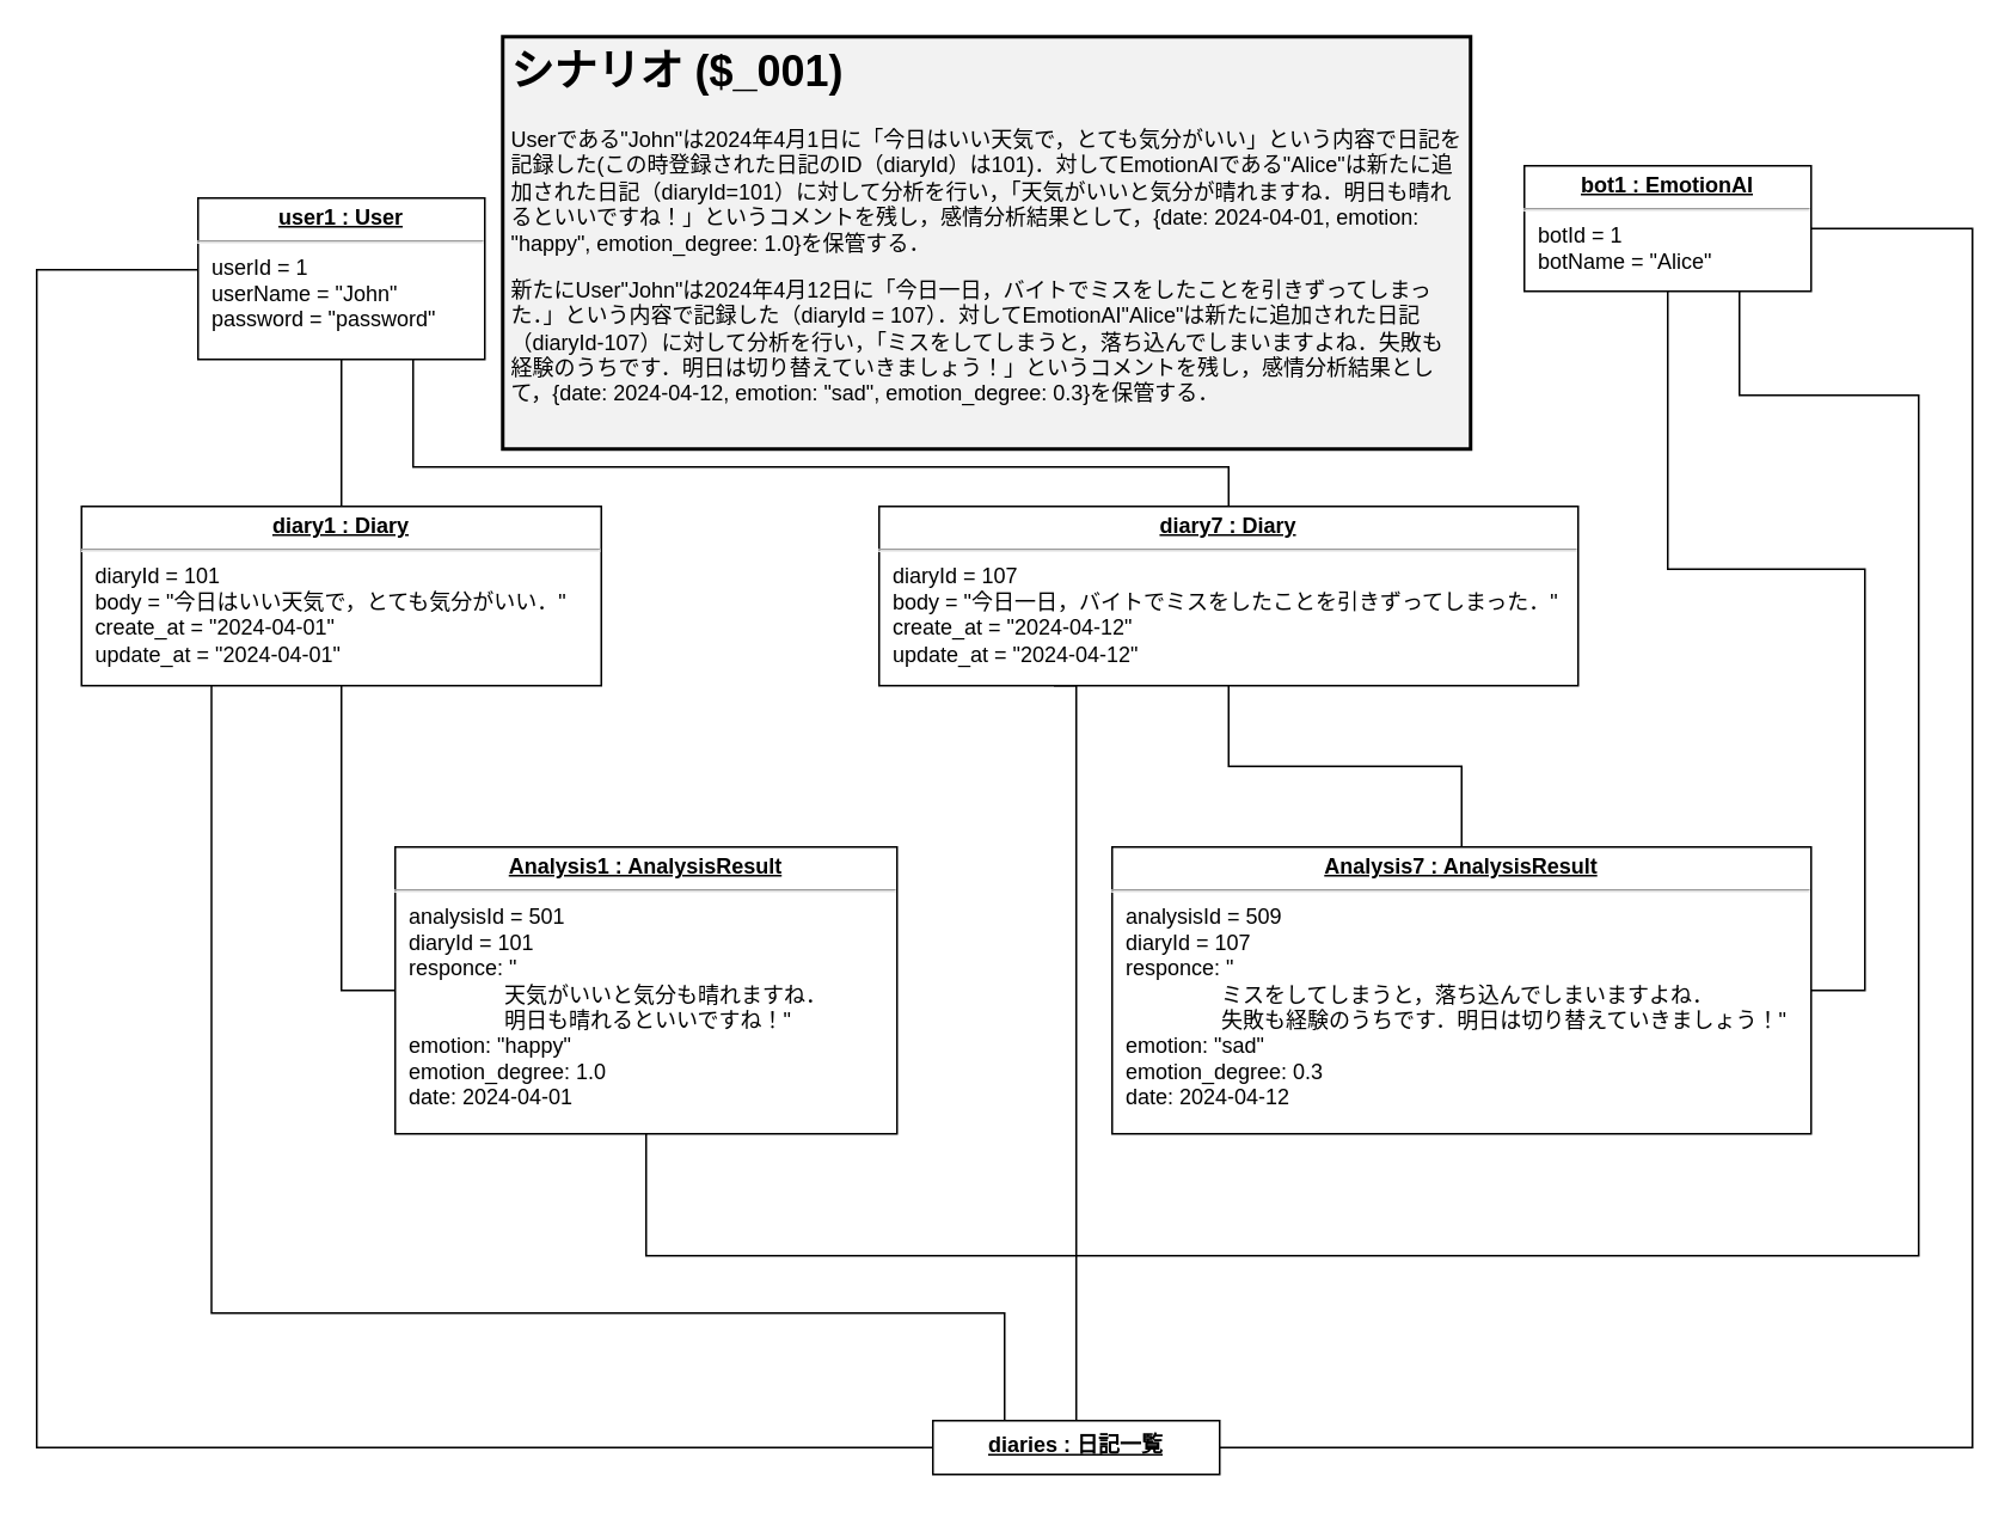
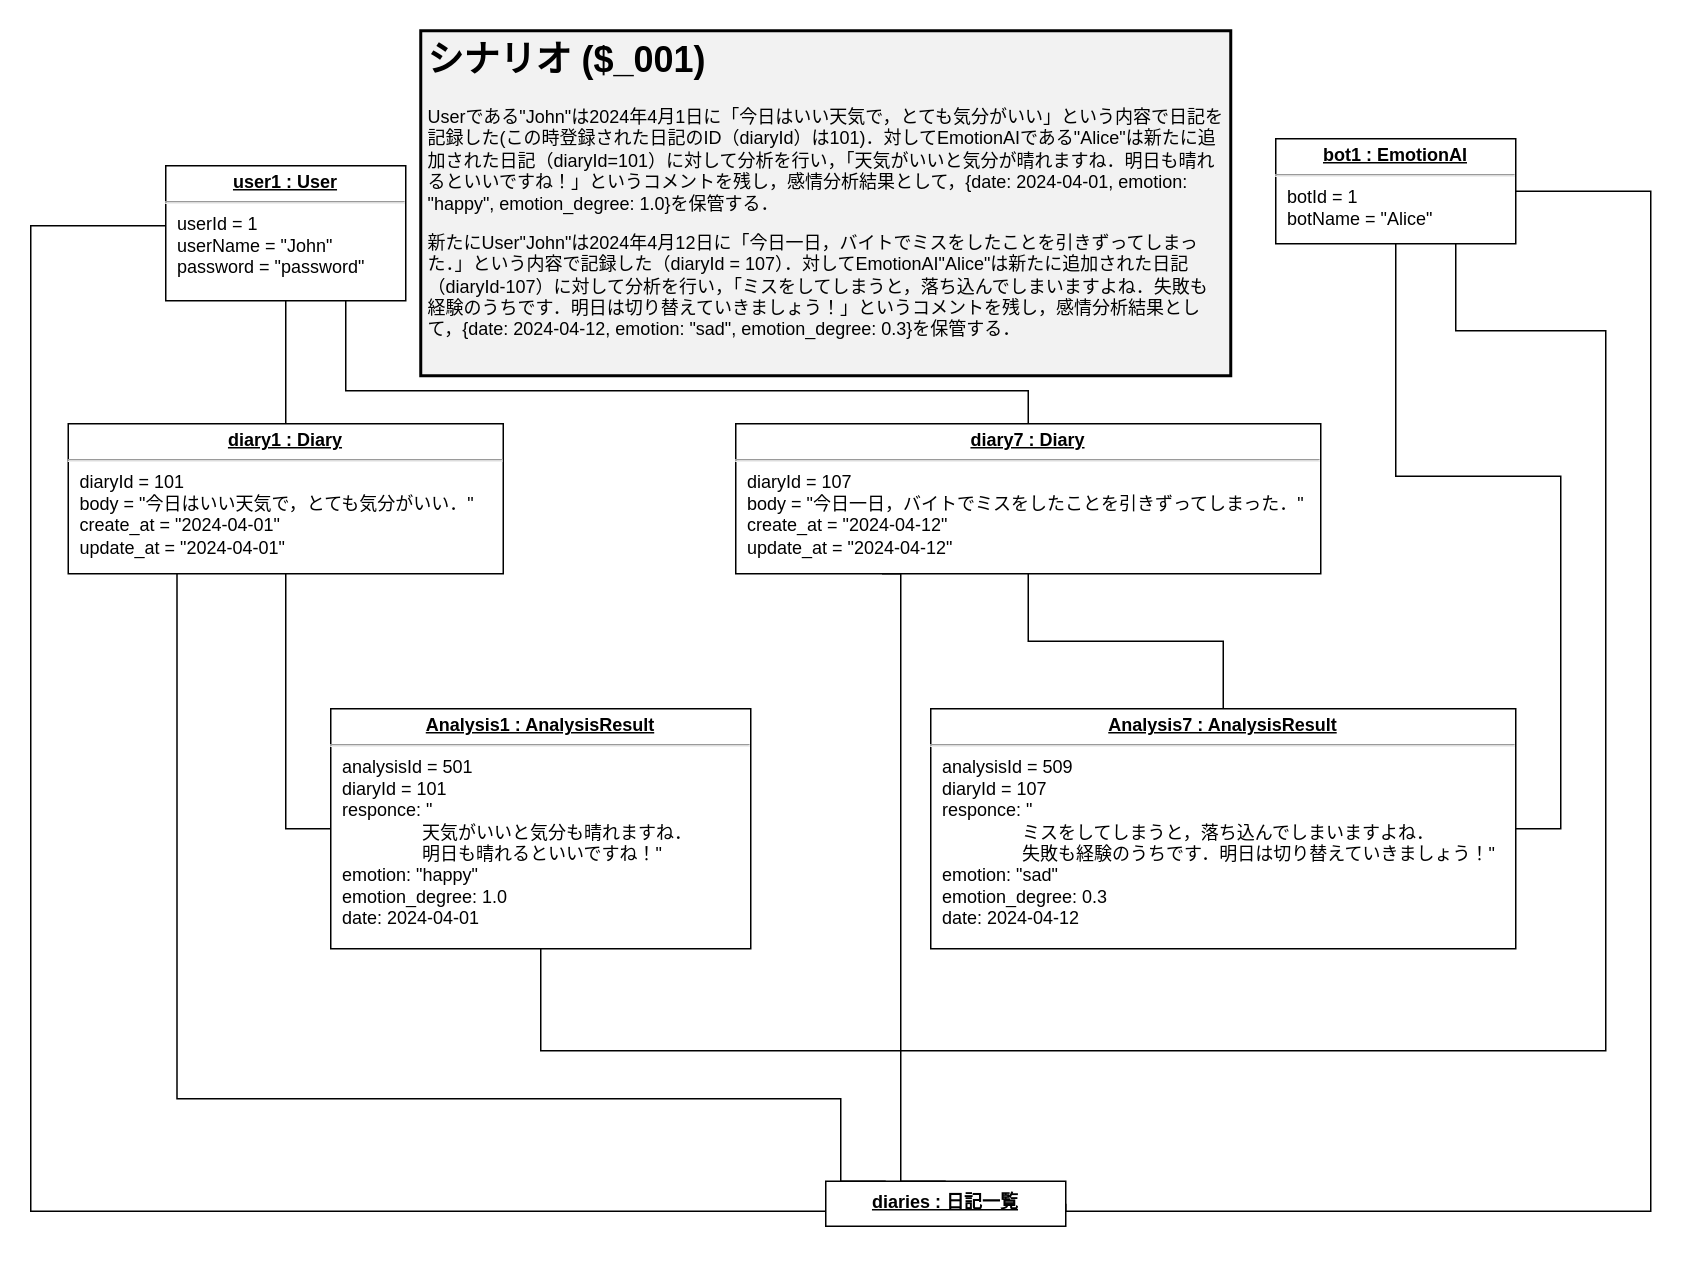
- <mxCell id="14" value="&lt;p style=&quot;margin: 4px 0px 0px; text-decoration: underline; line-height: 180%;&quot;&gt;&lt;b&gt;diaries : 日記一覧&lt;/b&gt;&lt;/p&gt;" style="verticalAlign=middle;align=center;overflow=fill;fontSize=12;fontFamily=Helvetica;html=1;" parent="1" vertex="1"><mxGeometry x="520" y="792" width="160" height="30" as="geometry" /></mxCell>
+ <mxCell id="14" value="&lt;p style=&quot;margin: 4px 0px 0px; text-decoration: underline; line-height: 180%;&quot;&gt;&lt;b&gt;diaries : 日記一覧&lt;/b&gt;&lt;/p&gt;" style="verticalAlign=middle;align=center;overflow=fill;fontSize=12;fontFamily=Helvetica;html=1;" parent="1" vertex="1"><mxGeometry x="550" y="787" width="160" height="30" as="geometry" /></mxCell>
